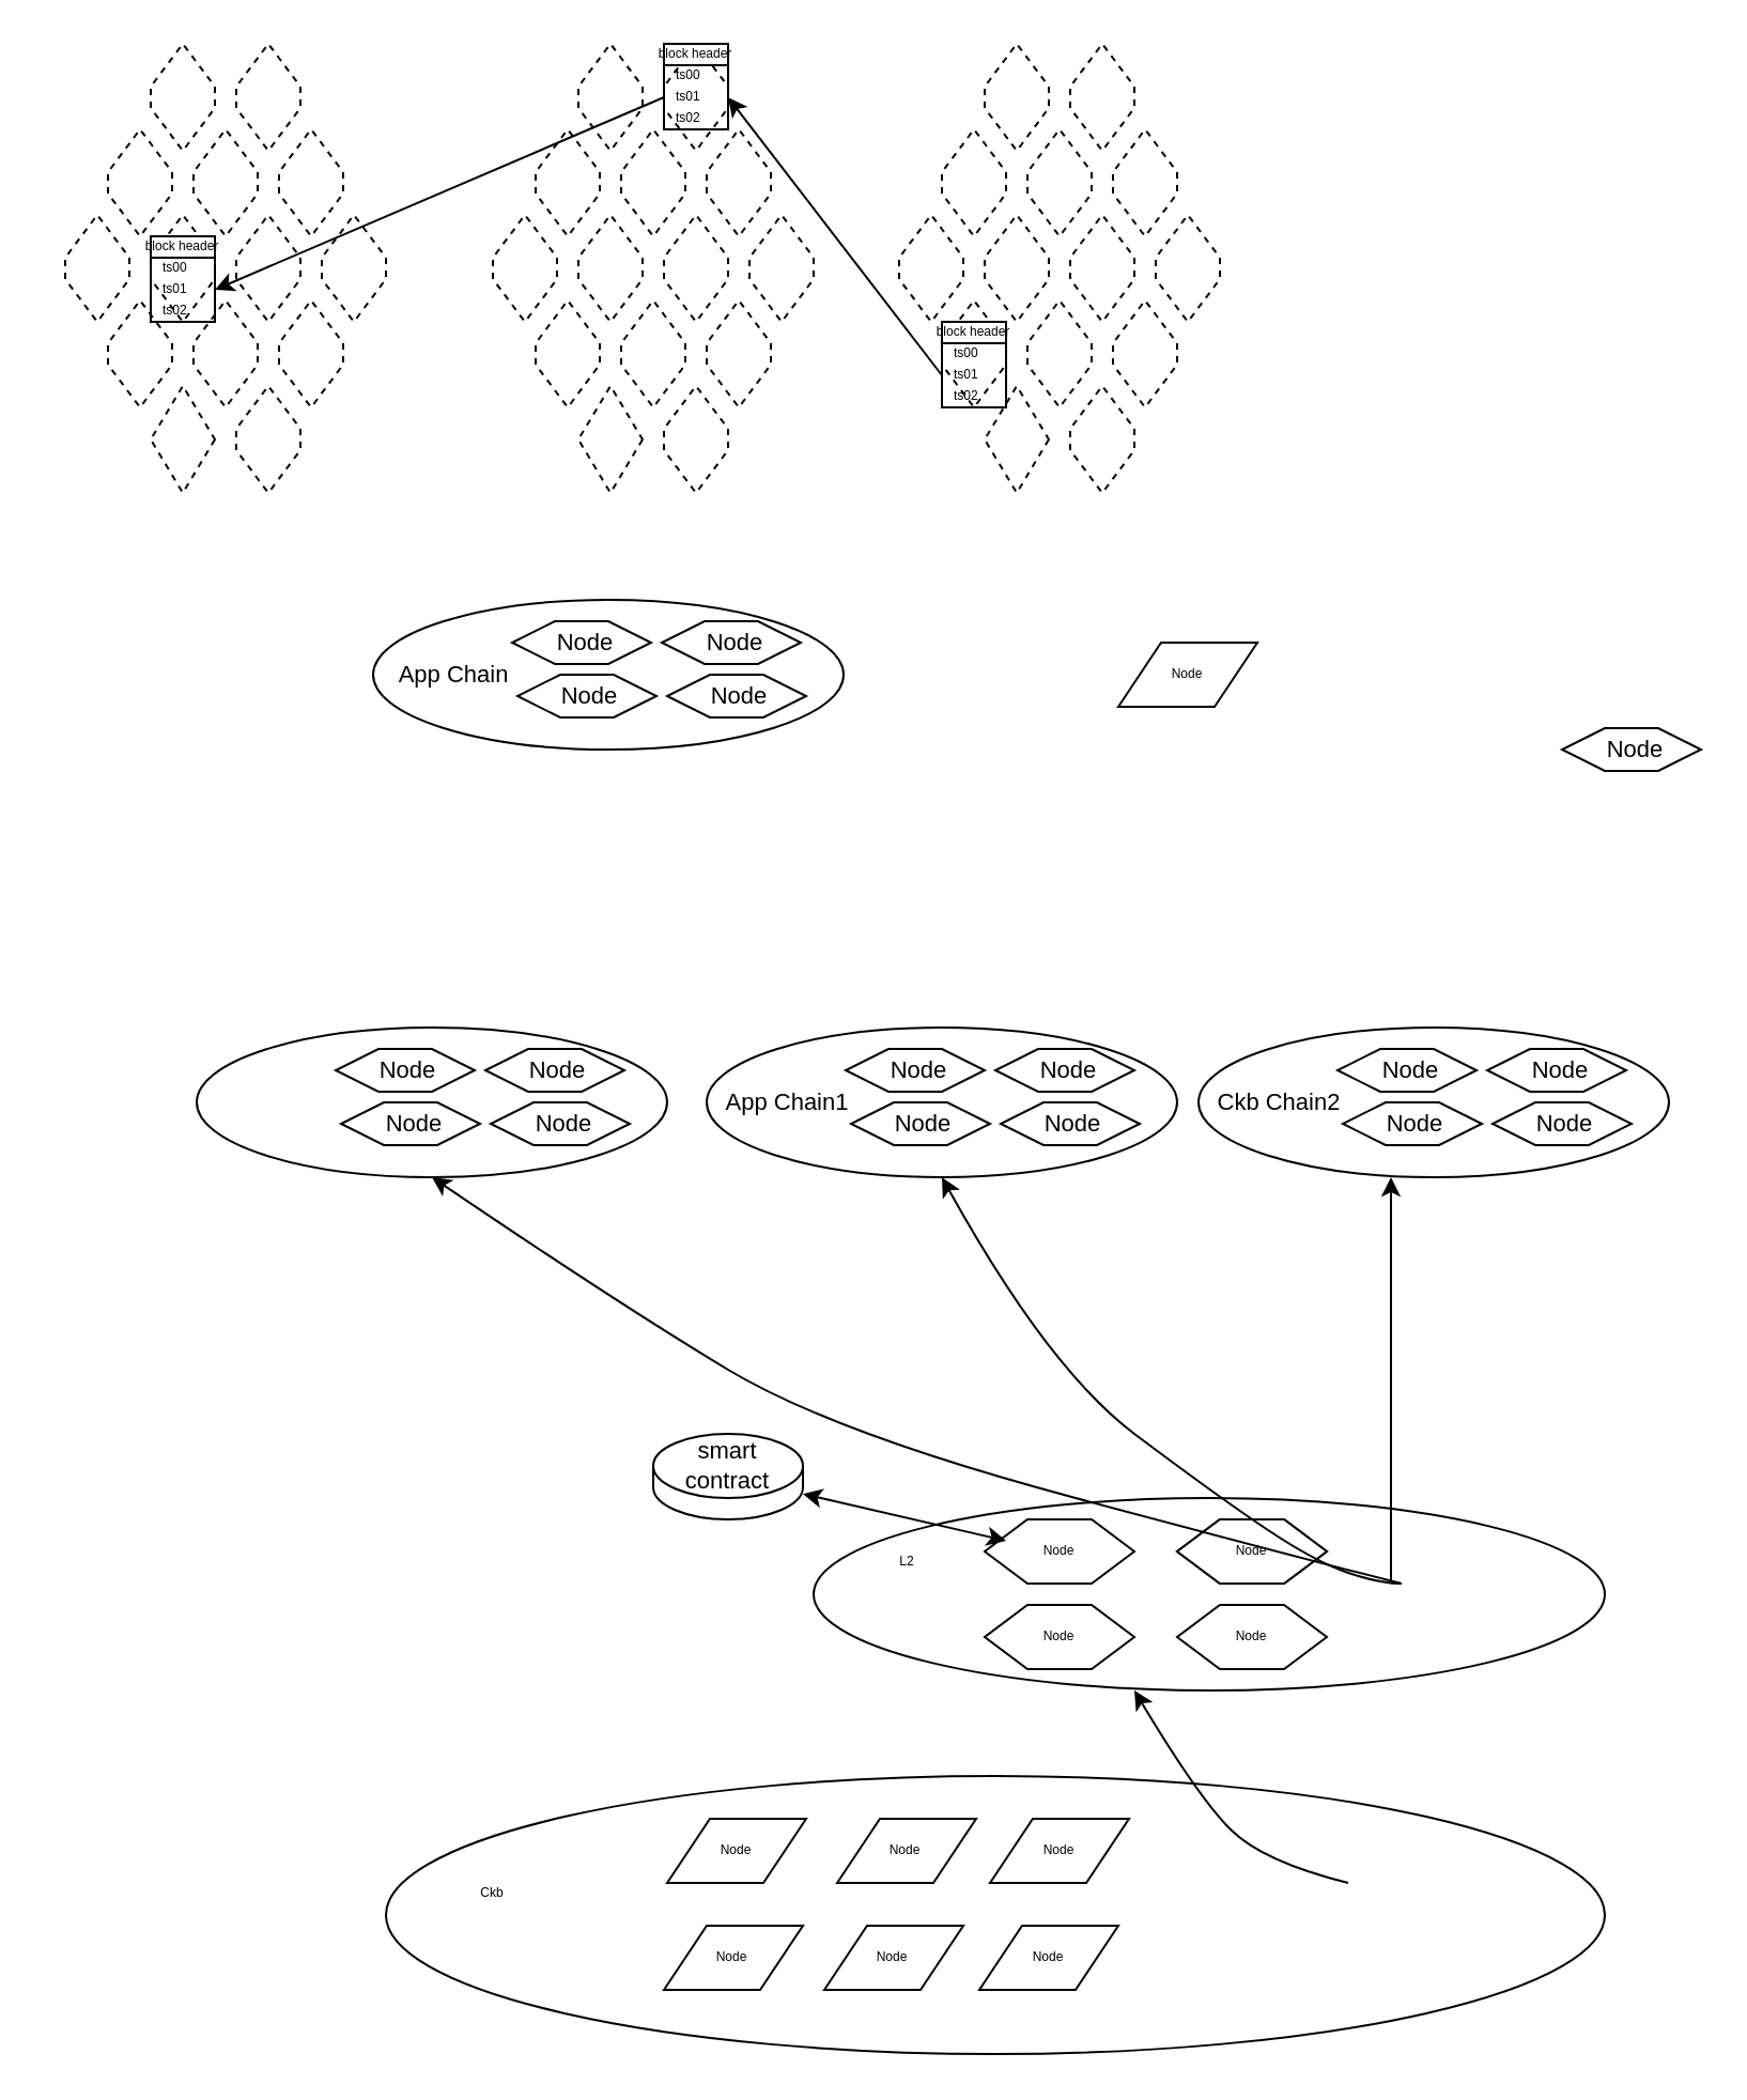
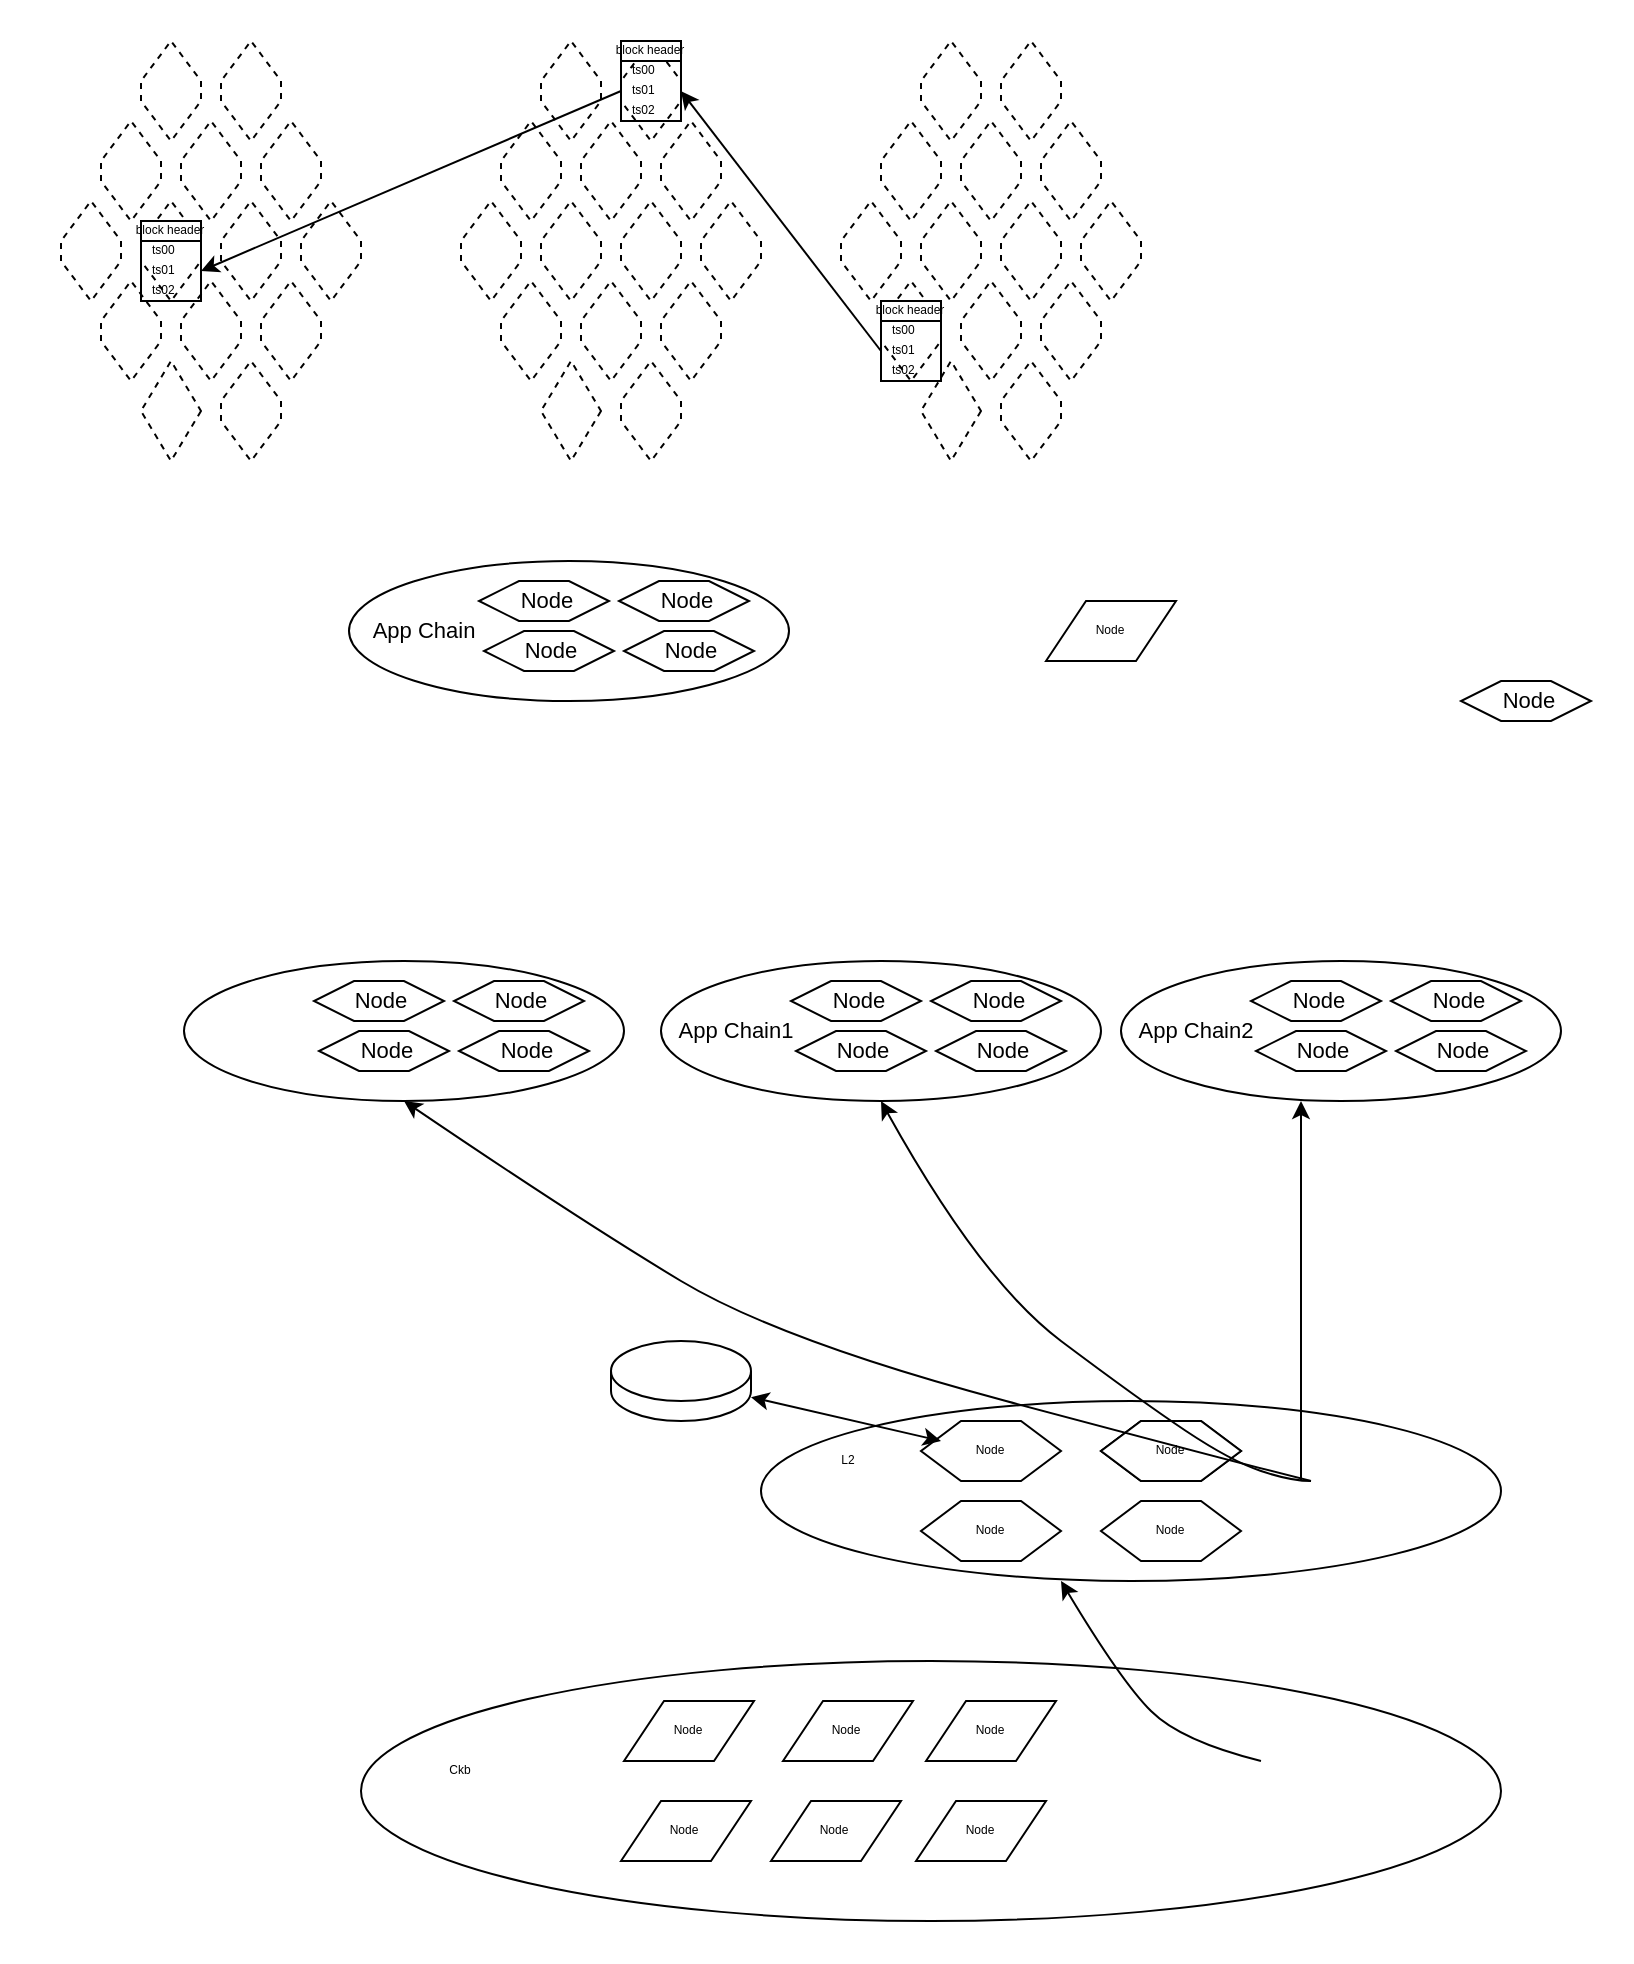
- <mxCell id="119" value="Ckb Chain2" style="text;html=1;strokeColor=none;fillColor=none;align=center;verticalAlign=middle;whiteSpace=wrap;rounded=0;fontSize=11;" vertex="1" parent="1"><mxGeometry x="567.5" y="500" width="60" height="30" as="geometry" /></mxCell>
+ <mxCell id="119" value="App Chain2" style="text;html=1;strokeColor=none;fillColor=none;align=center;verticalAlign=middle;whiteSpace=wrap;rounded=0;fontSize=11;" vertex="1" parent="1"><mxGeometry x="567.5" y="500" width="60" height="30" as="geometry" /></mxCell>
- <mxCell id="76" value="smart contract" style="text;html=1;strokeColor=none;fillColor=none;align=center;verticalAlign=middle;whiteSpace=wrap;rounded=0;fontSize=11;" vertex="1" parent="1"><mxGeometry x="310" y="670" width="60" height="30" as="geometry" /></mxCell>
